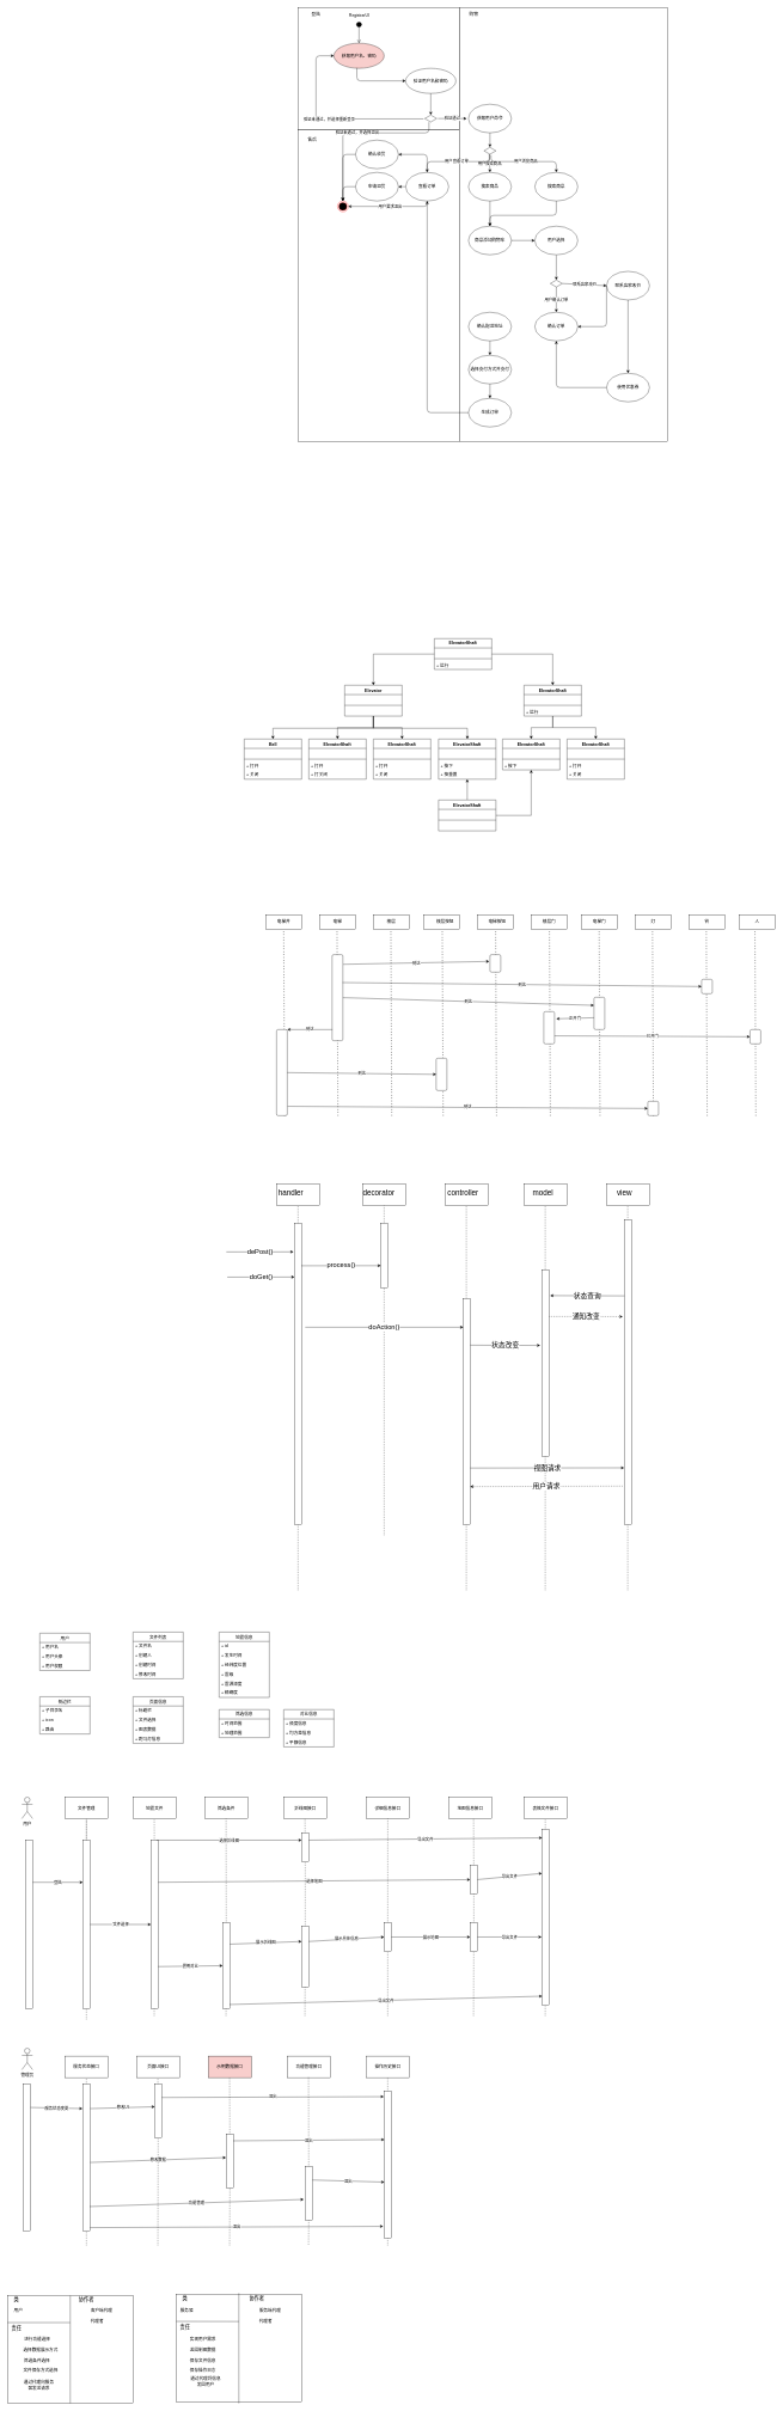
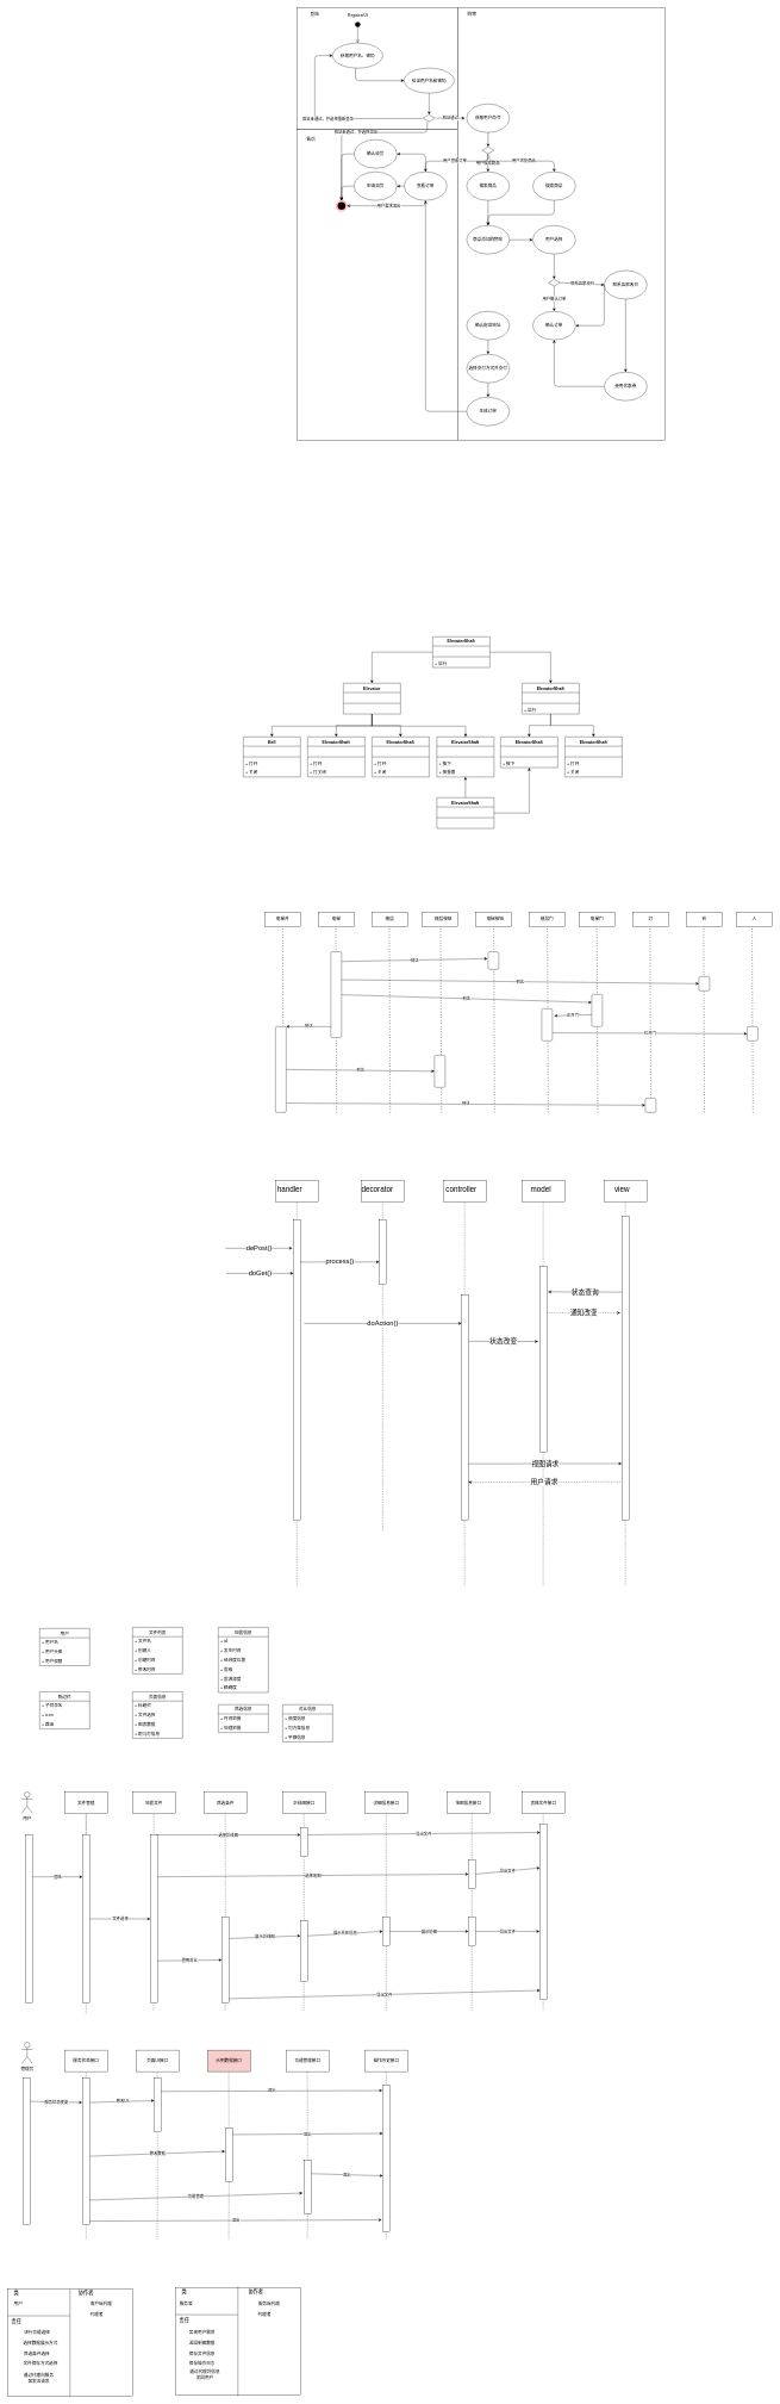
- <mxCell id="21" value="获取用户名、密码" style="ellipse;whiteSpace=wrap;html=1;fillColor=#f8cecc;" parent="1" vertex="1"><mxGeometry x="930" y="120" width="140" height="70" as="geometry" /></mxCell>
+ <mxCell id="21" value="获取用户名、密码" style="ellipse;whiteSpace=wrap;html=1;" parent="1" vertex="1"><mxGeometry x="930" y="120" width="140" height="70" as="geometry" /></mxCell>
